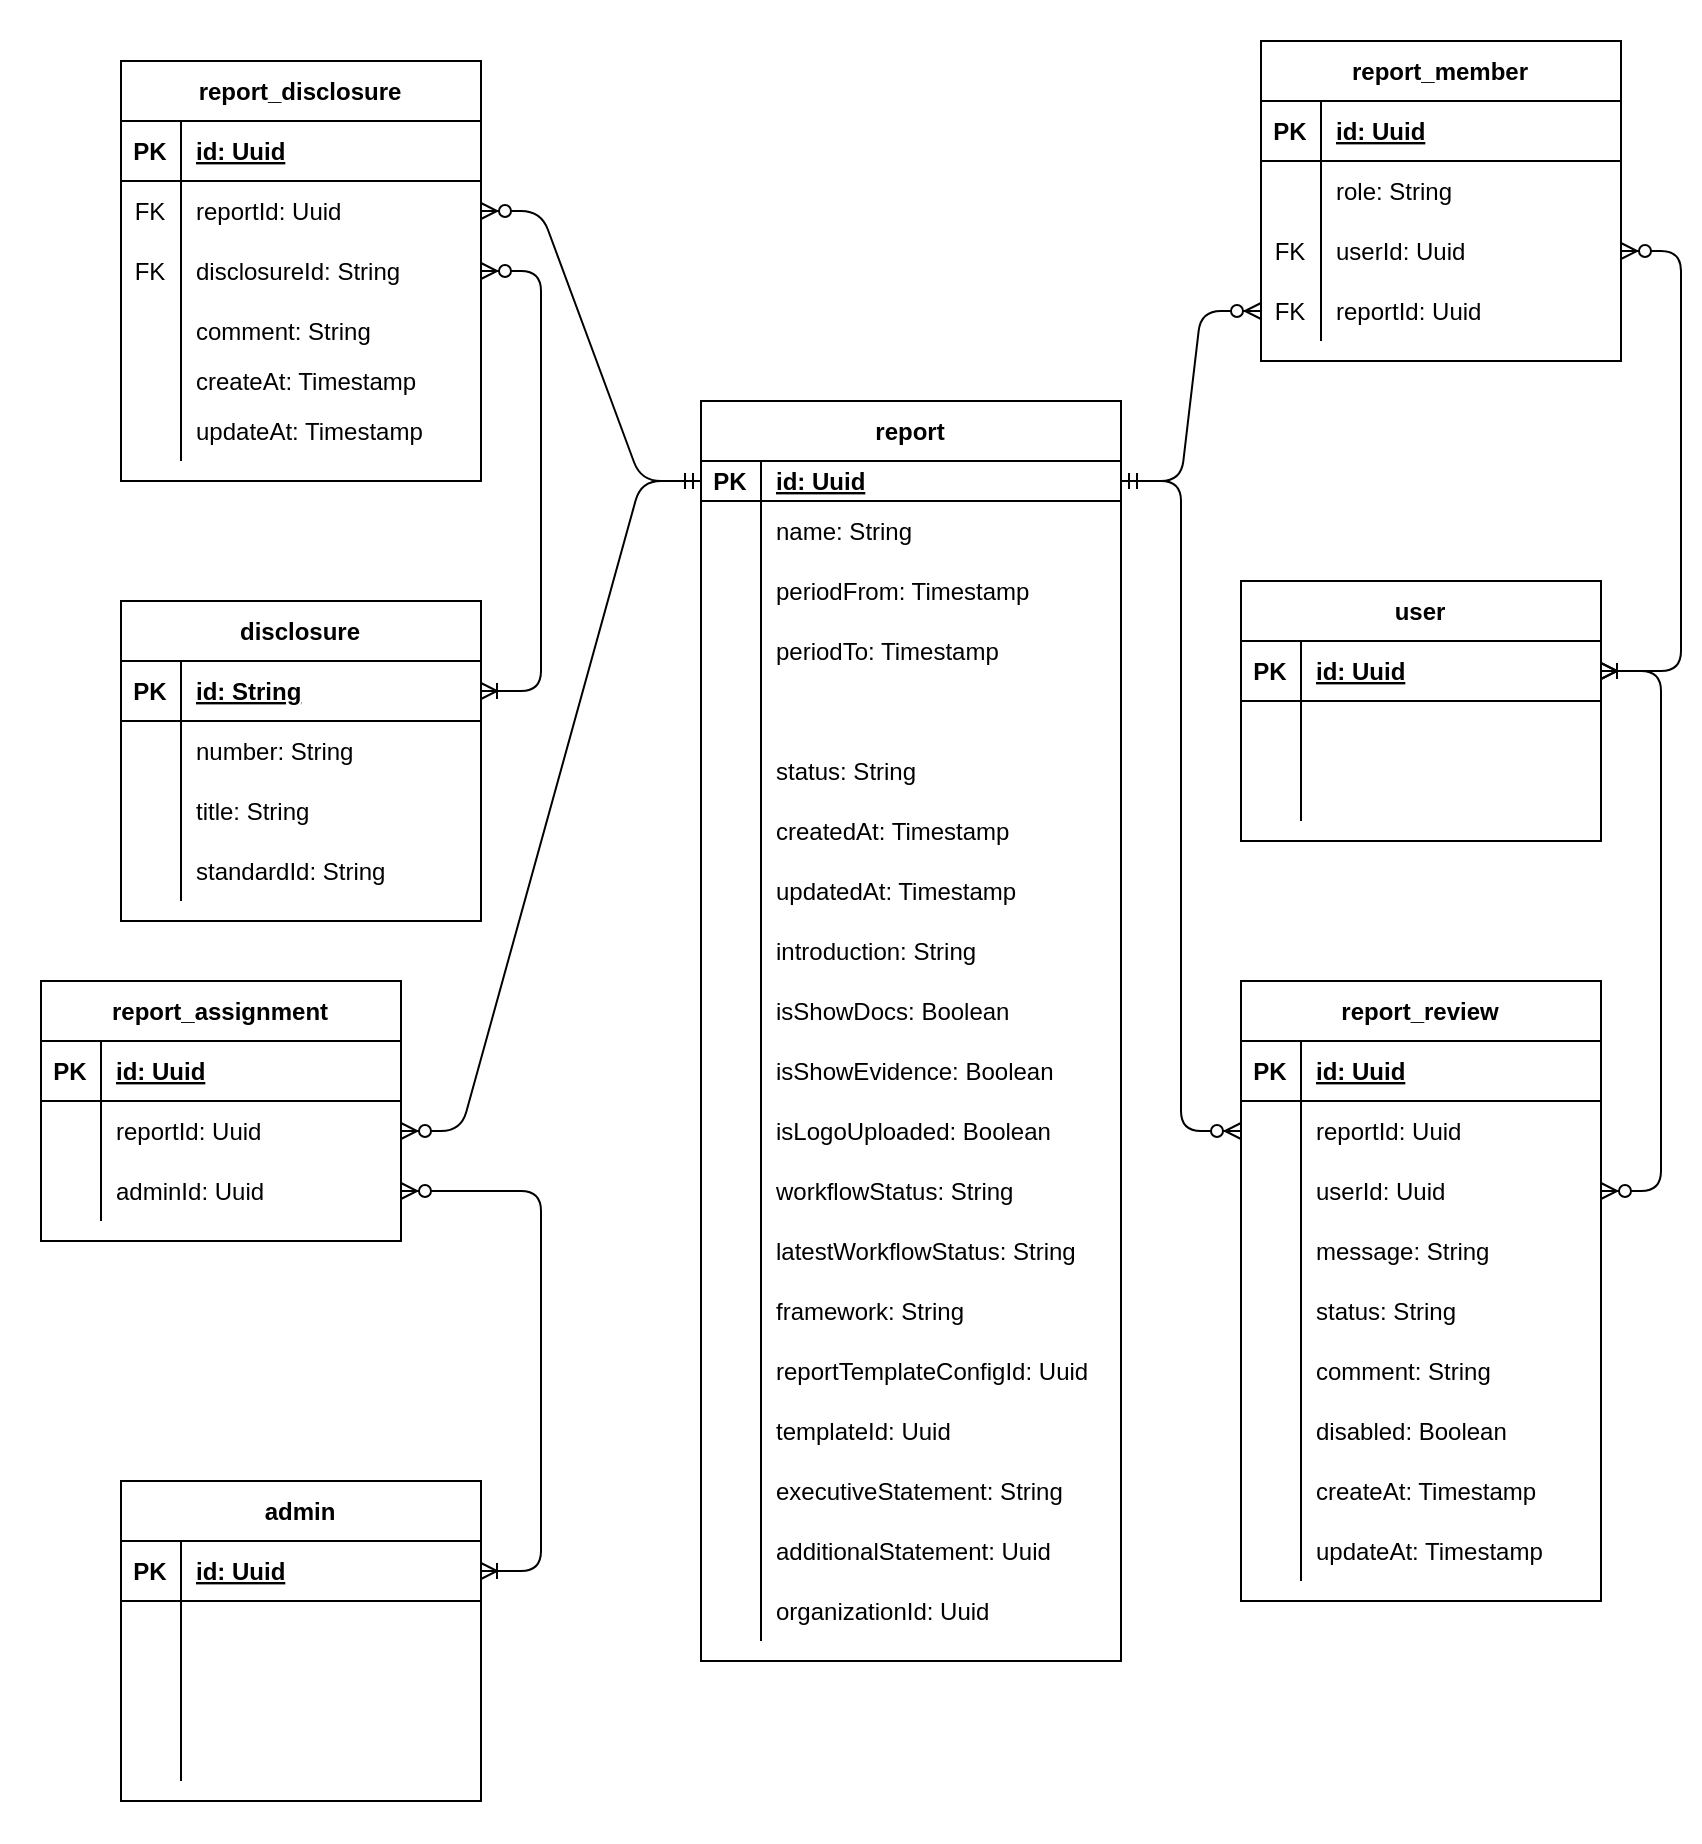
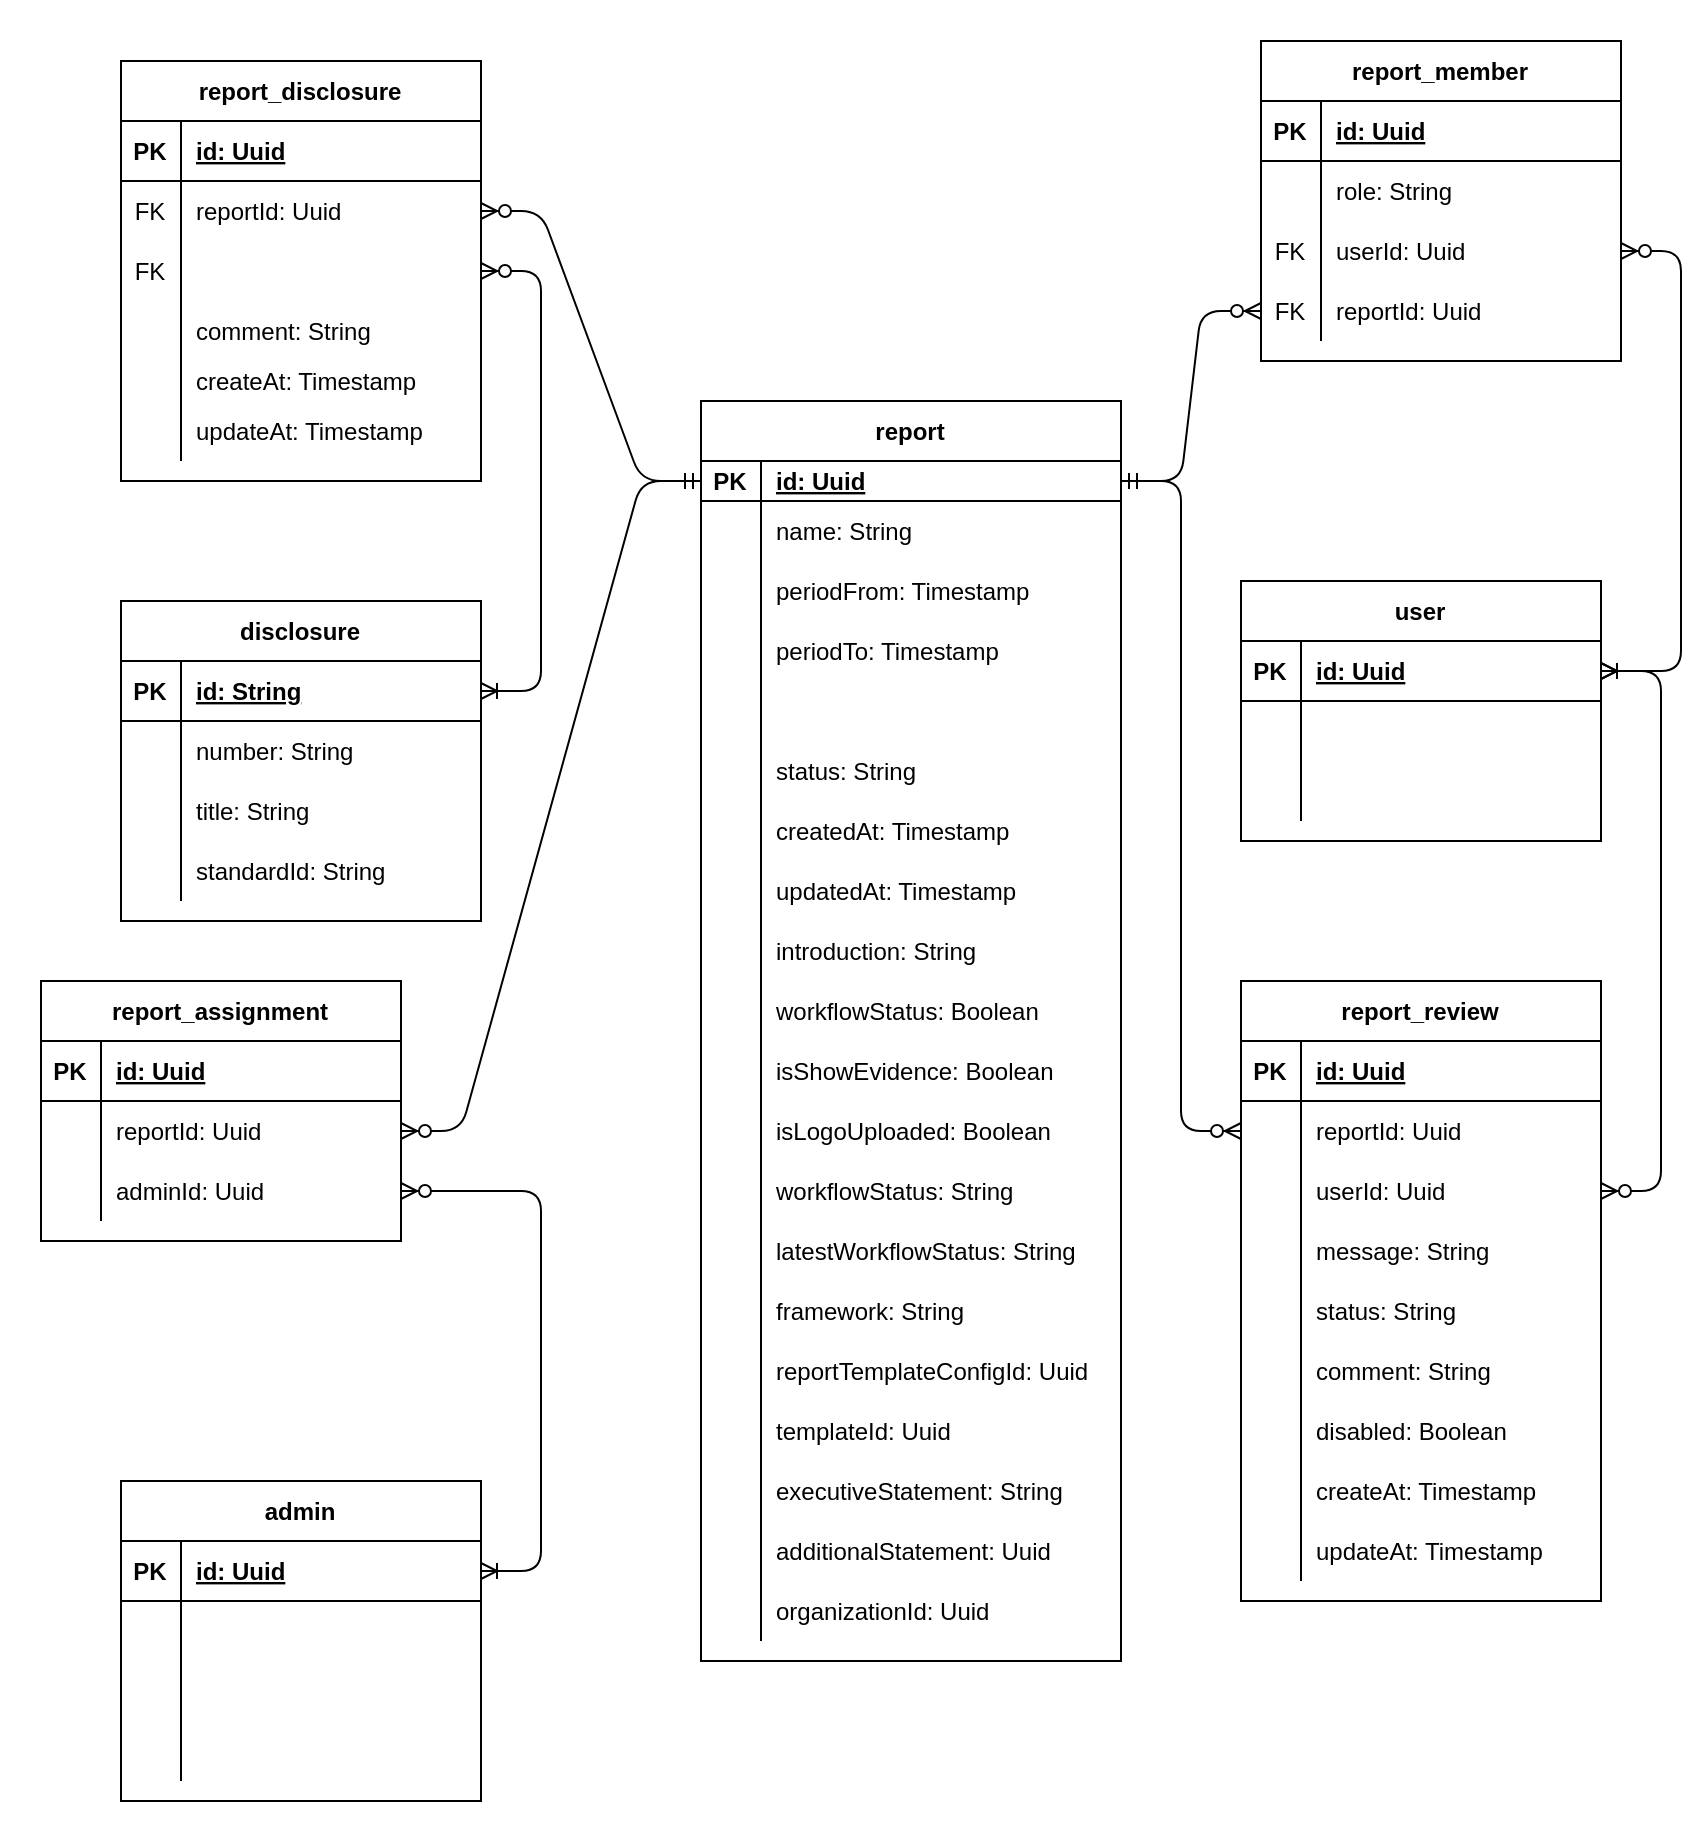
- <mxCell id="109" value="disclosureId: String" style="shape=partialRectangle;connectable=0;fillColor=none;top=0;left=0;bottom=0;right=0;align=left;spacingLeft=6;overflow=hidden;" parent="107" vertex="1"><mxGeometry x="30" width="150" height="30" as="geometry" /></mxCell>
- <mxCell id="31" value="isShowDocs: Boolean" style="shape=partialRectangle;overflow=hidden;connectable=0;fillColor=none;top=0;left=0;bottom=0;right=0;align=left;spacingLeft=6;" parent="29" vertex="1"><mxGeometry x="30" width="180" height="30" as="geometry" /></mxCell>
+ <mxCell id="31" value="workflowStatus: Boolean" style="shape=partialRectangle;overflow=hidden;connectable=0;fillColor=none;top=0;left=0;bottom=0;right=0;align=left;spacingLeft=6;" parent="29" vertex="1"><mxGeometry x="30" width="180" height="30" as="geometry" /></mxCell>
